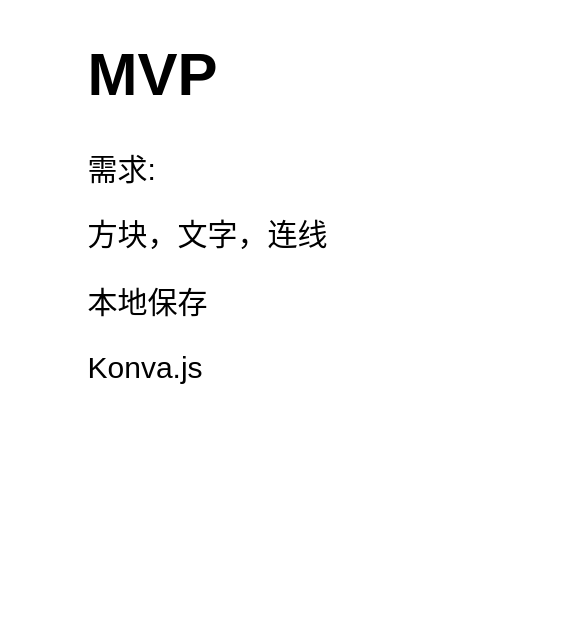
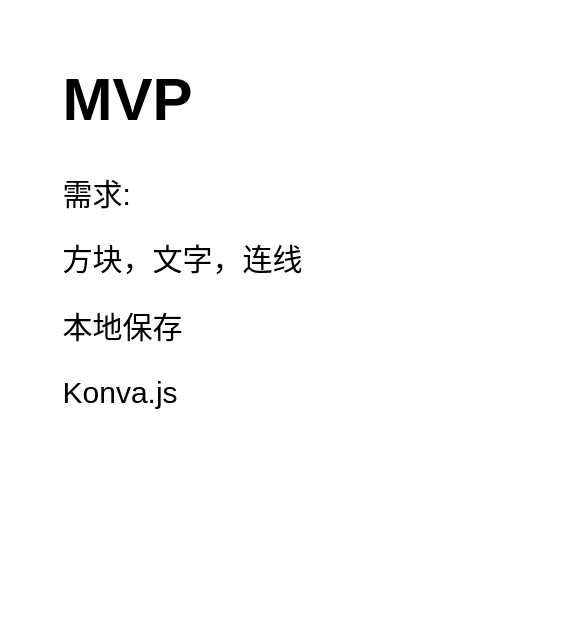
- <mxCell id="2" value="&lt;h1&gt;MVP&lt;/h1&gt;&lt;div&gt;需求:&lt;/div&gt;&lt;p&gt;方块，文字，连线&lt;/p&gt;&lt;p&gt;本地保存&lt;/p&gt;&lt;p&gt; Konva.js&lt;br&gt;&lt;/p&gt;" style="text;html=1;strokeColor=none;fillColor=none;spacing=5;spacingTop=-20;whiteSpace=wrap;overflow=hidden;rounded=0;" vertex="1" parent="1"><mxGeometry x="30" y="10" width="190" height="210" as="geometry" /></mxCell>
+ <mxCell id="2" value="&lt;h1&gt;MVP&lt;/h1&gt;&lt;div&gt;需求:&lt;/div&gt;&lt;p&gt;方块，文字，连线&lt;/p&gt;&lt;p&gt;本地保存&lt;/p&gt;&lt;p&gt; Konva.js&lt;br&gt;&lt;/p&gt;" style="text;html=1;strokeColor=none;fillColor=none;spacing=5;spacingTop=-20;whiteSpace=wrap;overflow=hidden;rounded=0;" vertex="1" parent="1"><mxGeometry x="20" y="20" width="190" height="210" as="geometry" /></mxCell>
